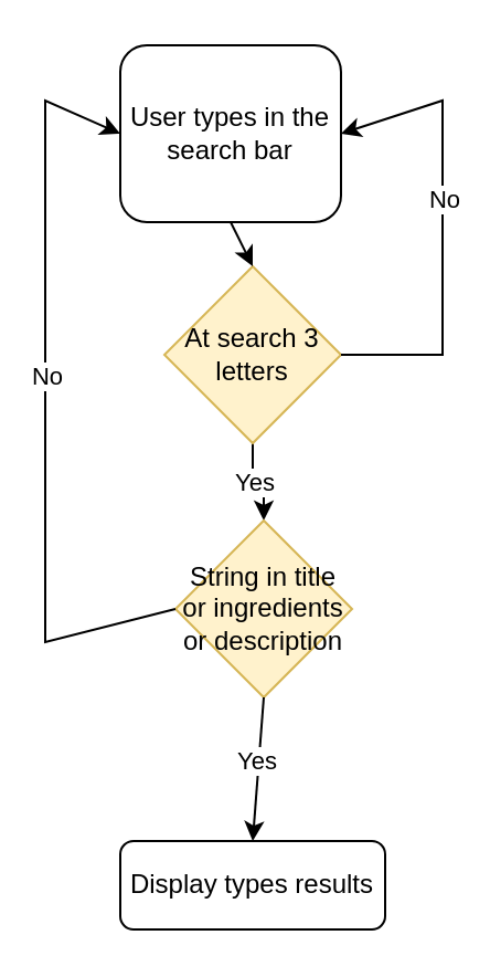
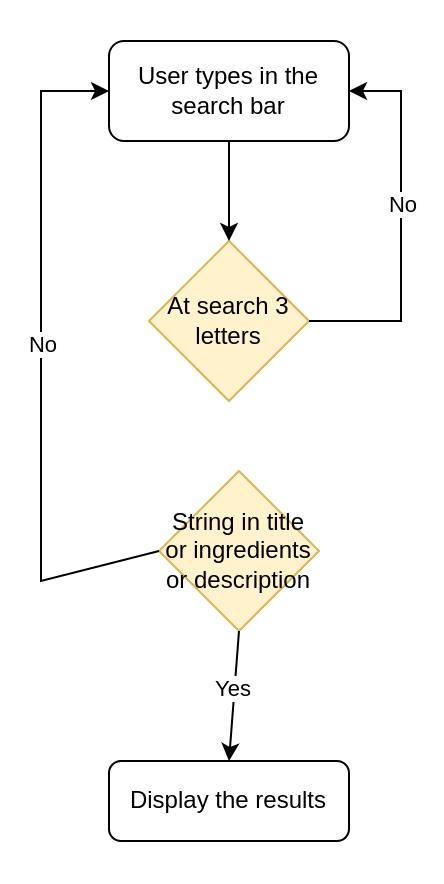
- <mxCell id="2" value="User types in the search bar" style="rounded=1;whiteSpace=wrap;html=1;" vertex="1" parent="1"><mxGeometry x="54" y="20" width="100" height="80" as="geometry" /></mxCell>
+ <mxCell id="2" value="User types in the search bar" style="rounded=1;whiteSpace=wrap;html=1;" vertex="1" parent="1"><mxGeometry x="54" y="20" width="120" height="50" as="geometry" /></mxCell>
- <mxCell id="3" value="" style="edgeStyle=orthogonalEdgeStyle;rounded=0;orthogonalLoop=1;jettySize=auto;html=1;" edge="1" parent="1" source="5" target="9"><mxGeometry relative="1" as="geometry" /></mxCell>
- <mxCell id="4" value="Yes" style="edgeLabel;html=1;align=center;verticalAlign=middle;resizable=0;points=[];" vertex="1" connectable="0" parent="3"><mxGeometry x="-0.153" relative="1" as="geometry"><mxPoint as="offset" /></mxGeometry></mxCell>
- <mxCell id="14" value="Display types results" style="rounded=1;whiteSpace=wrap;html=1;" vertex="1" parent="1"><mxGeometry x="54" y="380" width="120" height="40" as="geometry" /></mxCell>
+ <mxCell id="14" value="Display the results" style="rounded=1;whiteSpace=wrap;html=1;" vertex="1" parent="1"><mxGeometry x="54" y="380" width="120" height="40" as="geometry" /></mxCell>
